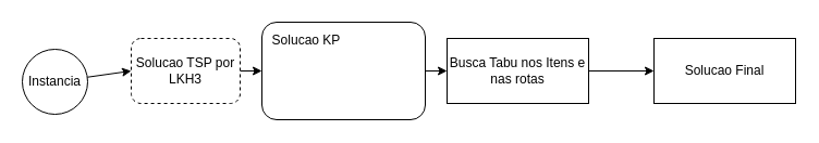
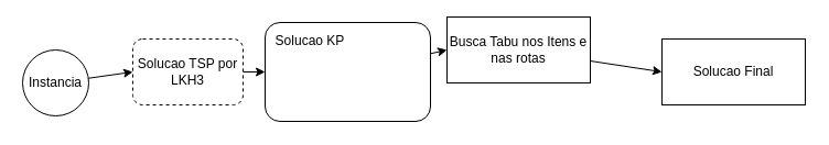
- <mxCell id="9" value="Busca Tabu nos Itens e nas rotas" style="rounded=0;whiteSpace=wrap;html=1;" vertex="1" parent="1"><mxGeometry x="410" y="35" width="130" height="60" as="geometry" /></mxCell>
+ <mxCell id="9" value="Busca Tabu nos Itens e nas rotas" style="rounded=0;whiteSpace=wrap;html=1;" vertex="1" parent="1"><mxGeometry x="405" y="15" width="130" height="60" as="geometry" /></mxCell>
